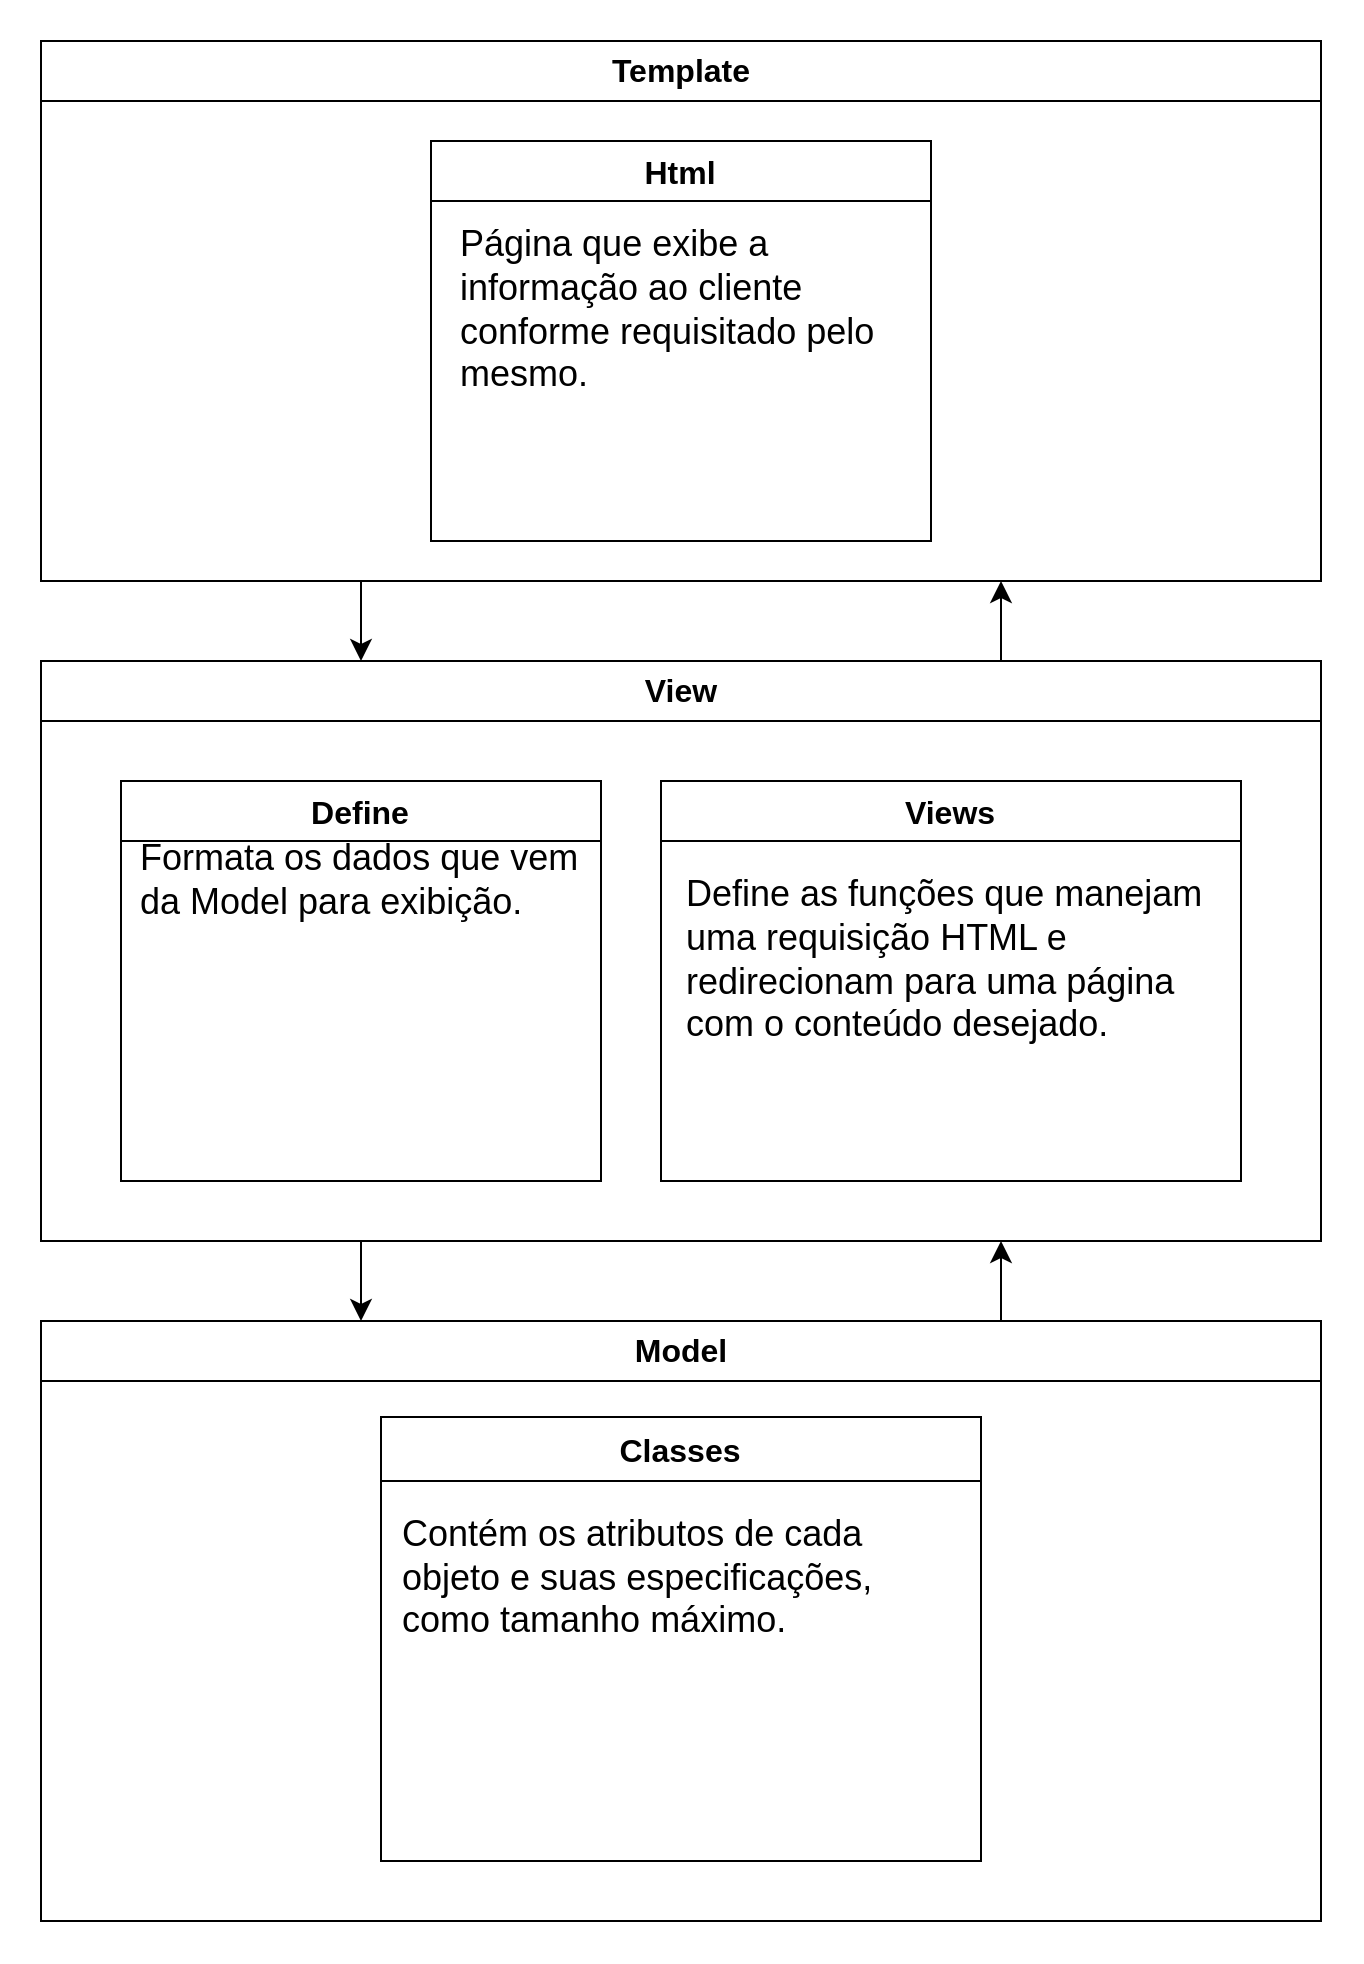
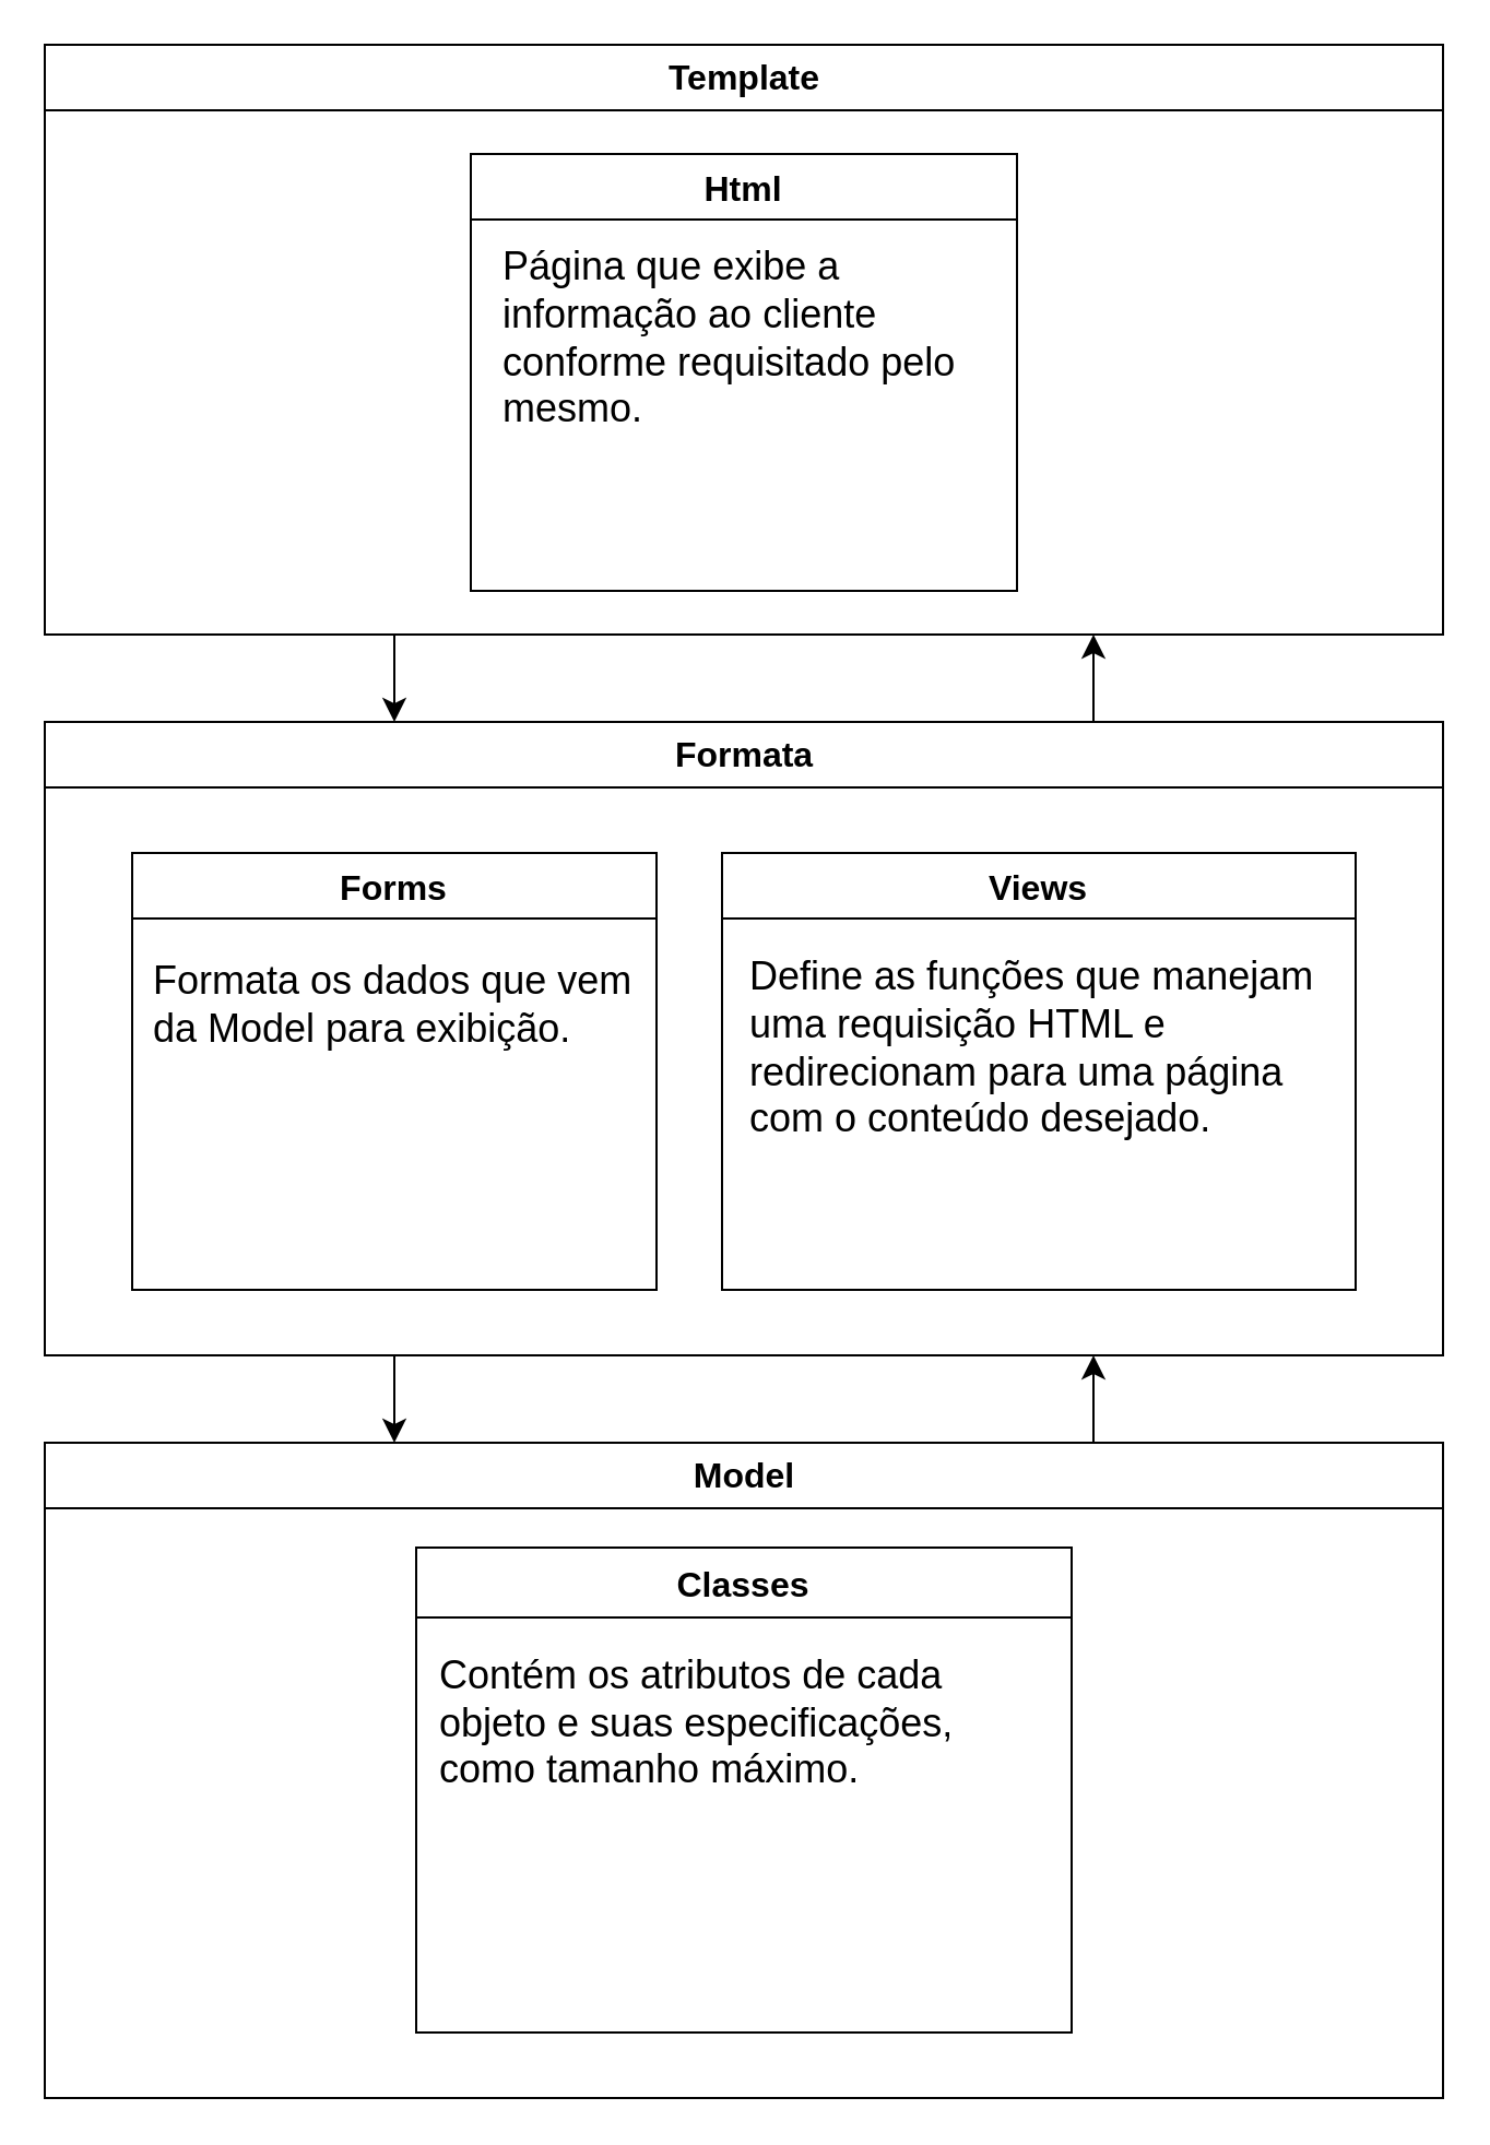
- <mxCell id="8" value="&lt;font style=&quot;font-size: 16px&quot;&gt;View&lt;/font&gt;" style="swimlane;html=1;startSize=30;horizontal=1;containerType=tree;glass=0;" parent="1" vertex="1"><mxGeometry x="20" y="330" width="640" height="290" as="geometry" /></mxCell>
+ <mxCell id="8" value="&lt;font style=&quot;font-size: 16px&quot;&gt;Formata&lt;/font&gt;" style="swimlane;html=1;startSize=30;horizontal=1;containerType=tree;glass=0;" parent="1" vertex="1"><mxGeometry x="20" y="330" width="640" height="290" as="geometry" /></mxCell>
- <mxCell id="9" value="Define" style="swimlane;startSize=30;fontSize=16;" parent="8" vertex="1"><mxGeometry x="40" y="60" width="240" height="200" as="geometry" /></mxCell>
+ <mxCell id="9" value="Forms" style="swimlane;startSize=30;fontSize=16;" parent="8" vertex="1"><mxGeometry x="40" y="60" width="240" height="200" as="geometry" /></mxCell>
- <mxCell id="10" value="&lt;font style=&quot;font-size: 18px&quot;&gt;Formata os dados que vem da Model para exibição.&lt;/font&gt;" style="text;html=1;strokeColor=none;fillColor=none;align=left;verticalAlign=middle;whiteSpace=wrap;rounded=0;" vertex="1" parent="9"><mxGeometry x="8" y="20" width="224" height="60" as="geometry" /></mxCell>
+ <mxCell id="10" value="&lt;font style=&quot;font-size: 18px&quot;&gt;Formata os dados que vem da Model para exibição.&lt;/font&gt;" style="text;html=1;strokeColor=none;fillColor=none;align=left;verticalAlign=middle;whiteSpace=wrap;rounded=0;" vertex="1" parent="9"><mxGeometry x="8" y="40" width="224" height="60" as="geometry" /></mxCell>
